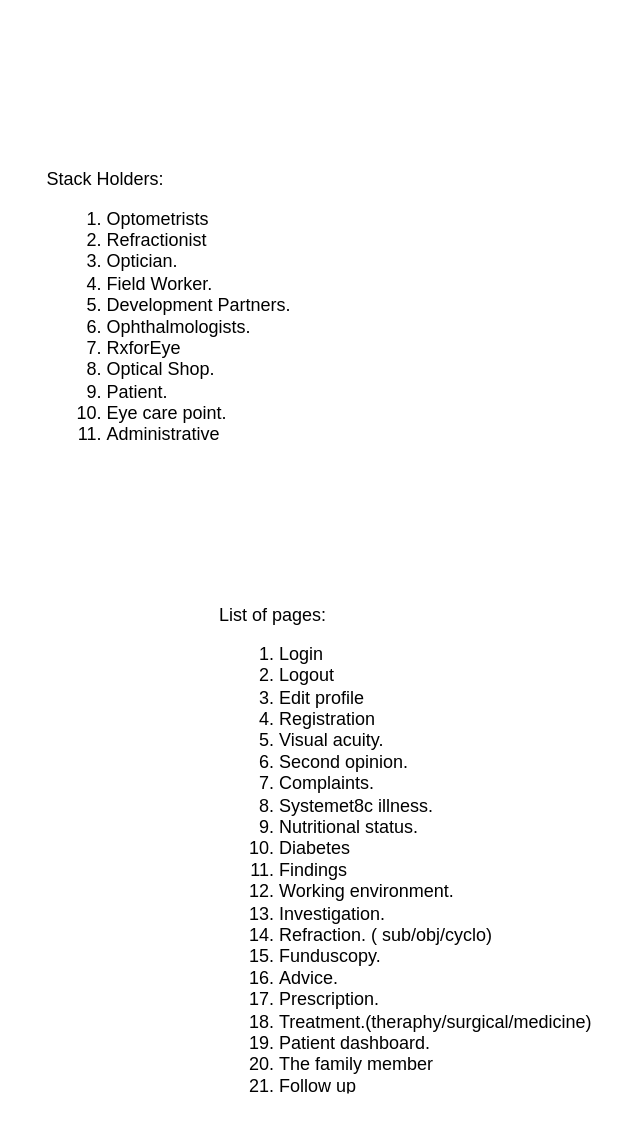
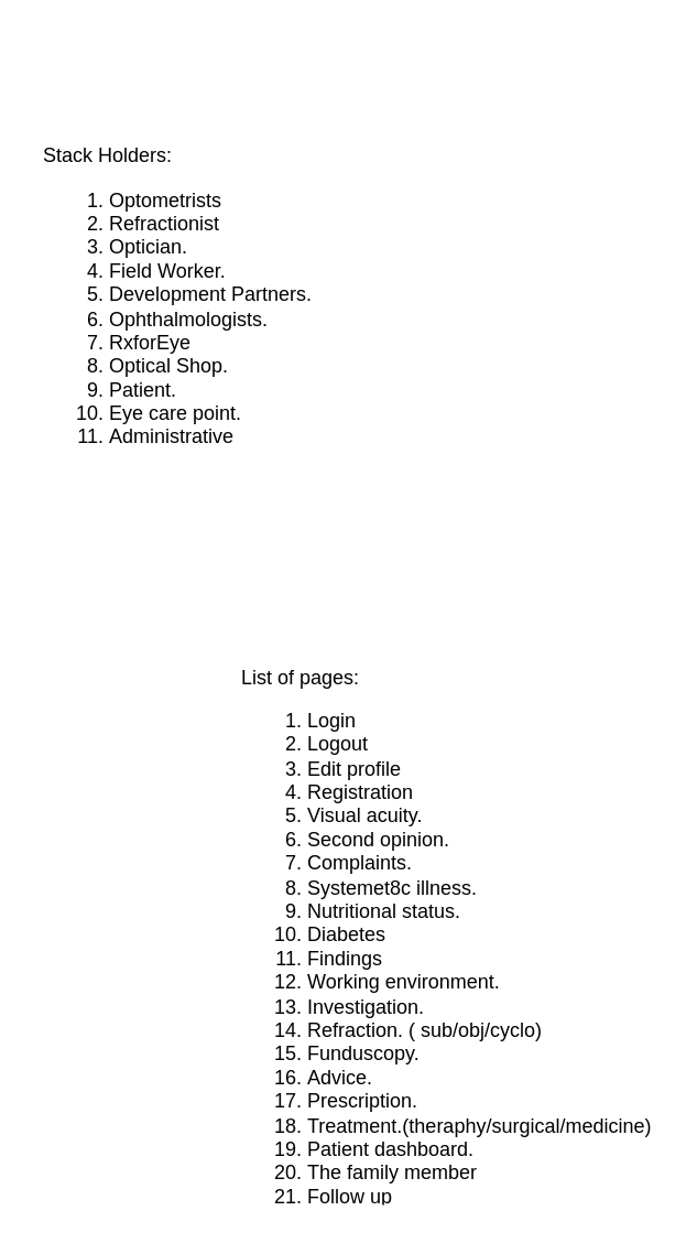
- <mxCell id="2" value="Stack Holders:&lt;div&gt;&lt;ol&gt;&lt;li&gt;Optometrists&lt;/li&gt;&lt;li&gt;Refractionist&lt;/li&gt;&lt;li&gt;Optician.&lt;/li&gt;&lt;li&gt;Field Worker.&lt;/li&gt;&lt;li&gt;Development Partners.&lt;/li&gt;&lt;li&gt;Ophthalmologists.&lt;/li&gt;&lt;li&gt;RxforEye&lt;/li&gt;&lt;li&gt;Optical Shop.&lt;/li&gt;&lt;li&gt;Patient.&lt;/li&gt;&lt;li&gt;Eye care point.&lt;/li&gt;&lt;li&gt;Administrative&lt;/li&gt;&lt;/ol&gt;&lt;/div&gt;" style="text;strokeColor=none;fillColor=none;align=left;verticalAlign=middle;spacingLeft=4;spacingRight=4;overflow=hidden;points=[[0,0.5],[1,0.5]];portConstraint=eastwest;rotatable=0;whiteSpace=wrap;html=1;labelPosition=center;verticalLabelPosition=middle;" parent="1" vertex="1"><mxGeometry x="25" y="45" width="260" height="330" as="geometry" /></mxCell>
+ <mxCell id="2" value="Stack Holders:&lt;div&gt;&lt;ol&gt;&lt;li&gt;Optometrists&lt;/li&gt;&lt;li&gt;Refractionist&lt;/li&gt;&lt;li&gt;Optician.&lt;/li&gt;&lt;li&gt;Field Worker.&lt;/li&gt;&lt;li&gt;Development Partners.&lt;/li&gt;&lt;li&gt;Ophthalmologists.&lt;/li&gt;&lt;li&gt;RxforEye&lt;/li&gt;&lt;li&gt;Optical Shop.&lt;/li&gt;&lt;li&gt;Patient.&lt;/li&gt;&lt;li&gt;Eye care point.&lt;/li&gt;&lt;li&gt;Administrative&lt;/li&gt;&lt;/ol&gt;&lt;/div&gt;" style="text;strokeColor=none;fillColor=none;align=left;verticalAlign=middle;spacingLeft=4;spacingRight=4;overflow=hidden;points=[[0,0.5],[1,0.5]];portConstraint=eastwest;rotatable=0;whiteSpace=wrap;html=1;labelPosition=center;verticalLabelPosition=middle;" parent="1" vertex="1"><mxGeometry x="20" y="20" width="260" height="330" as="geometry" /></mxCell>
